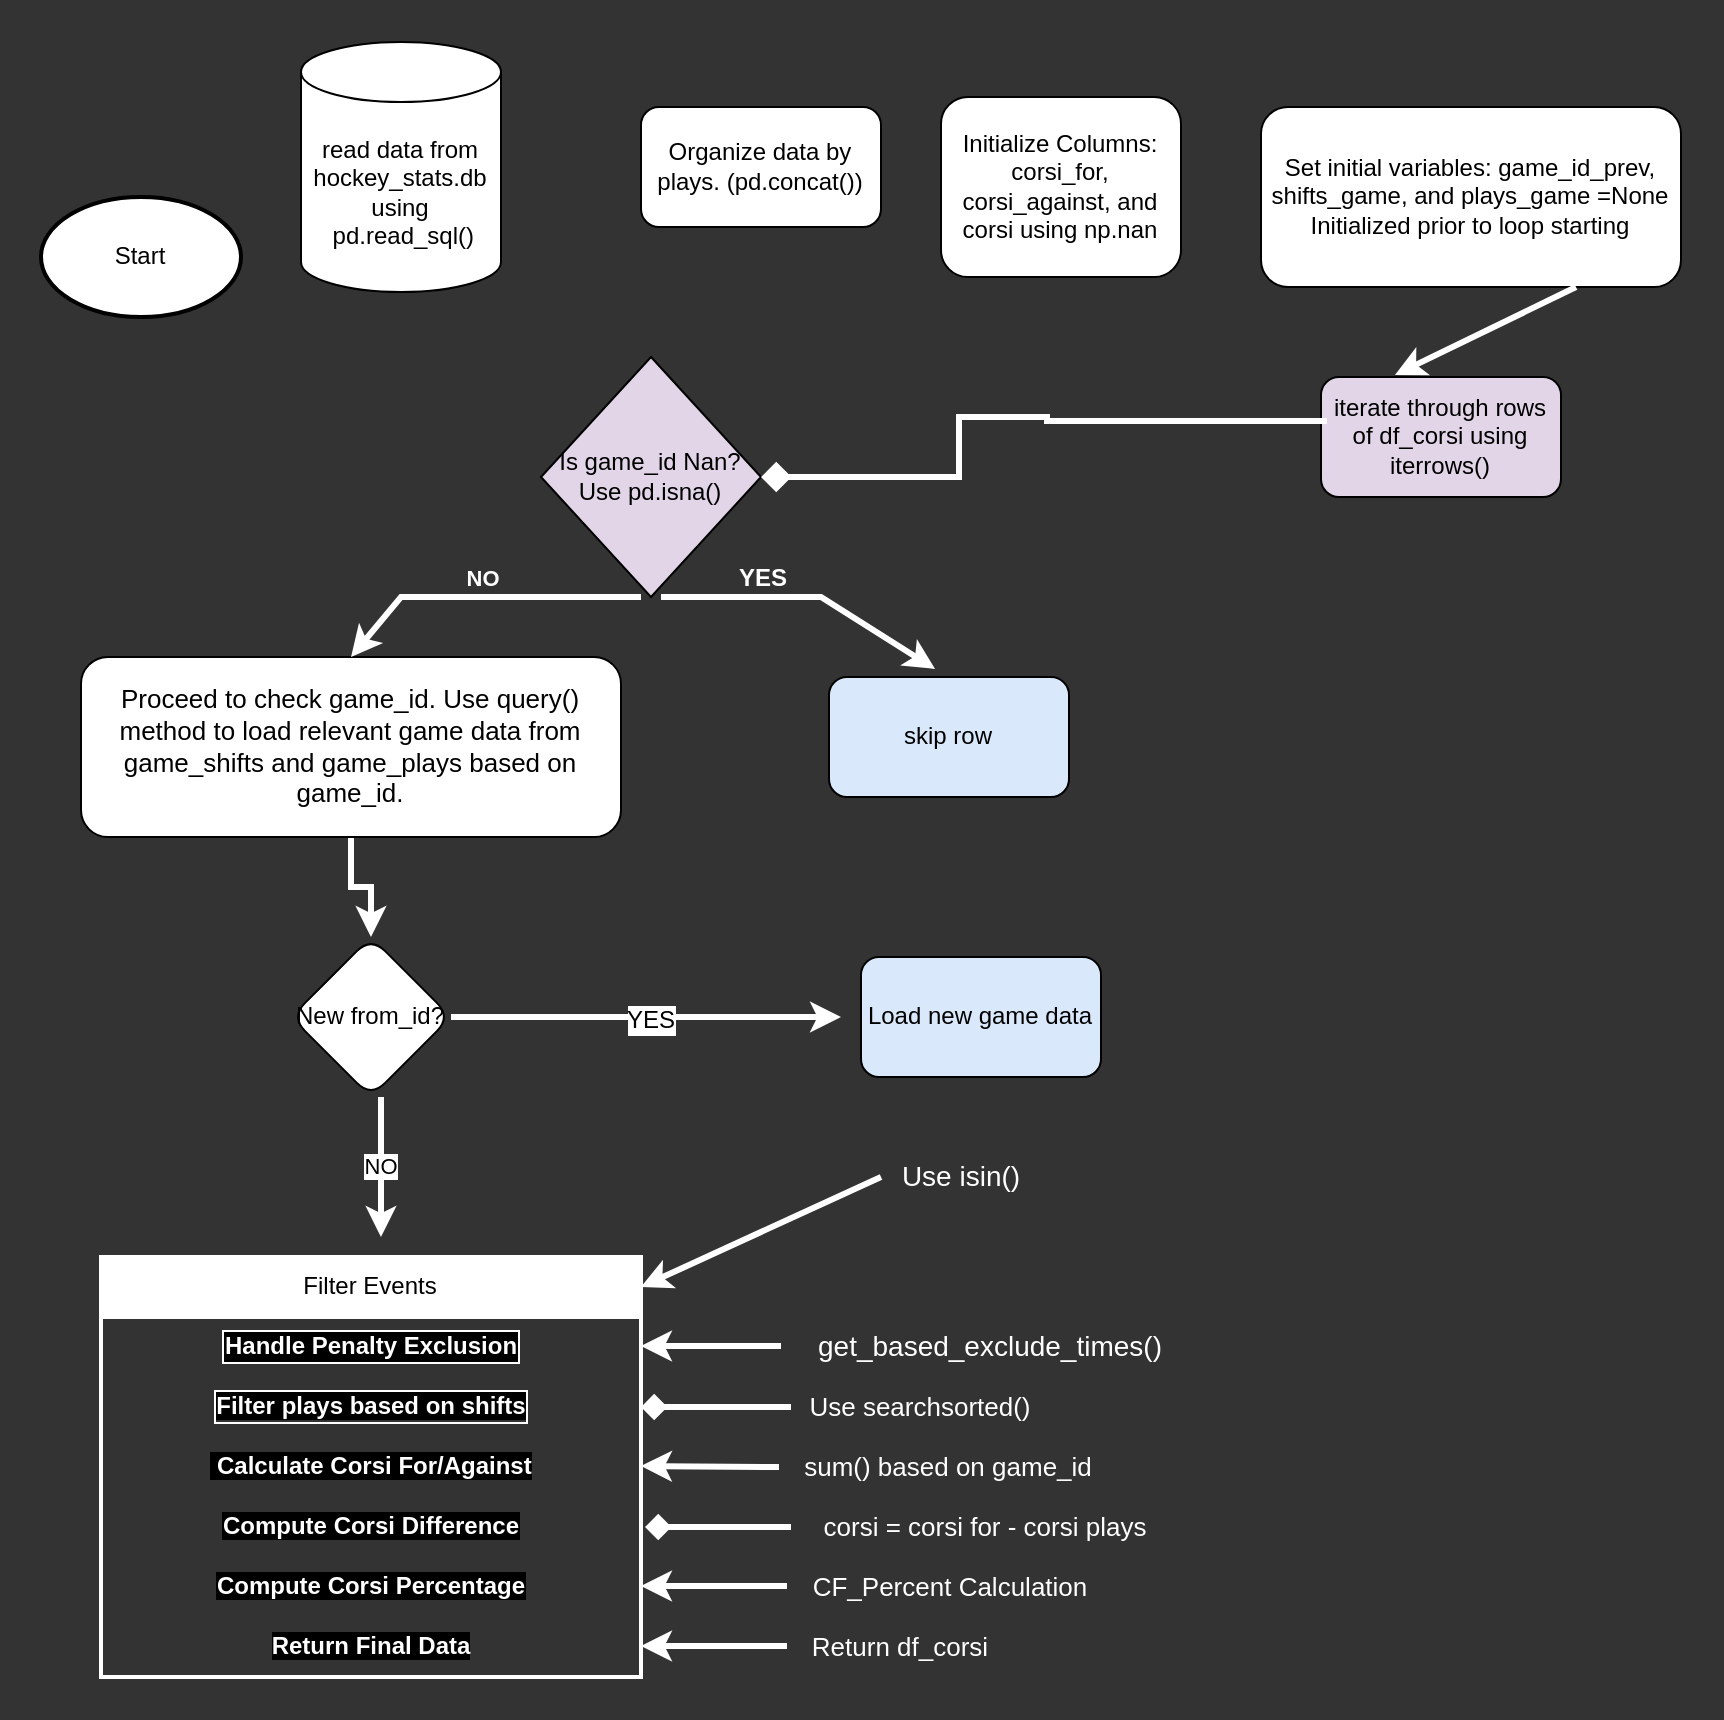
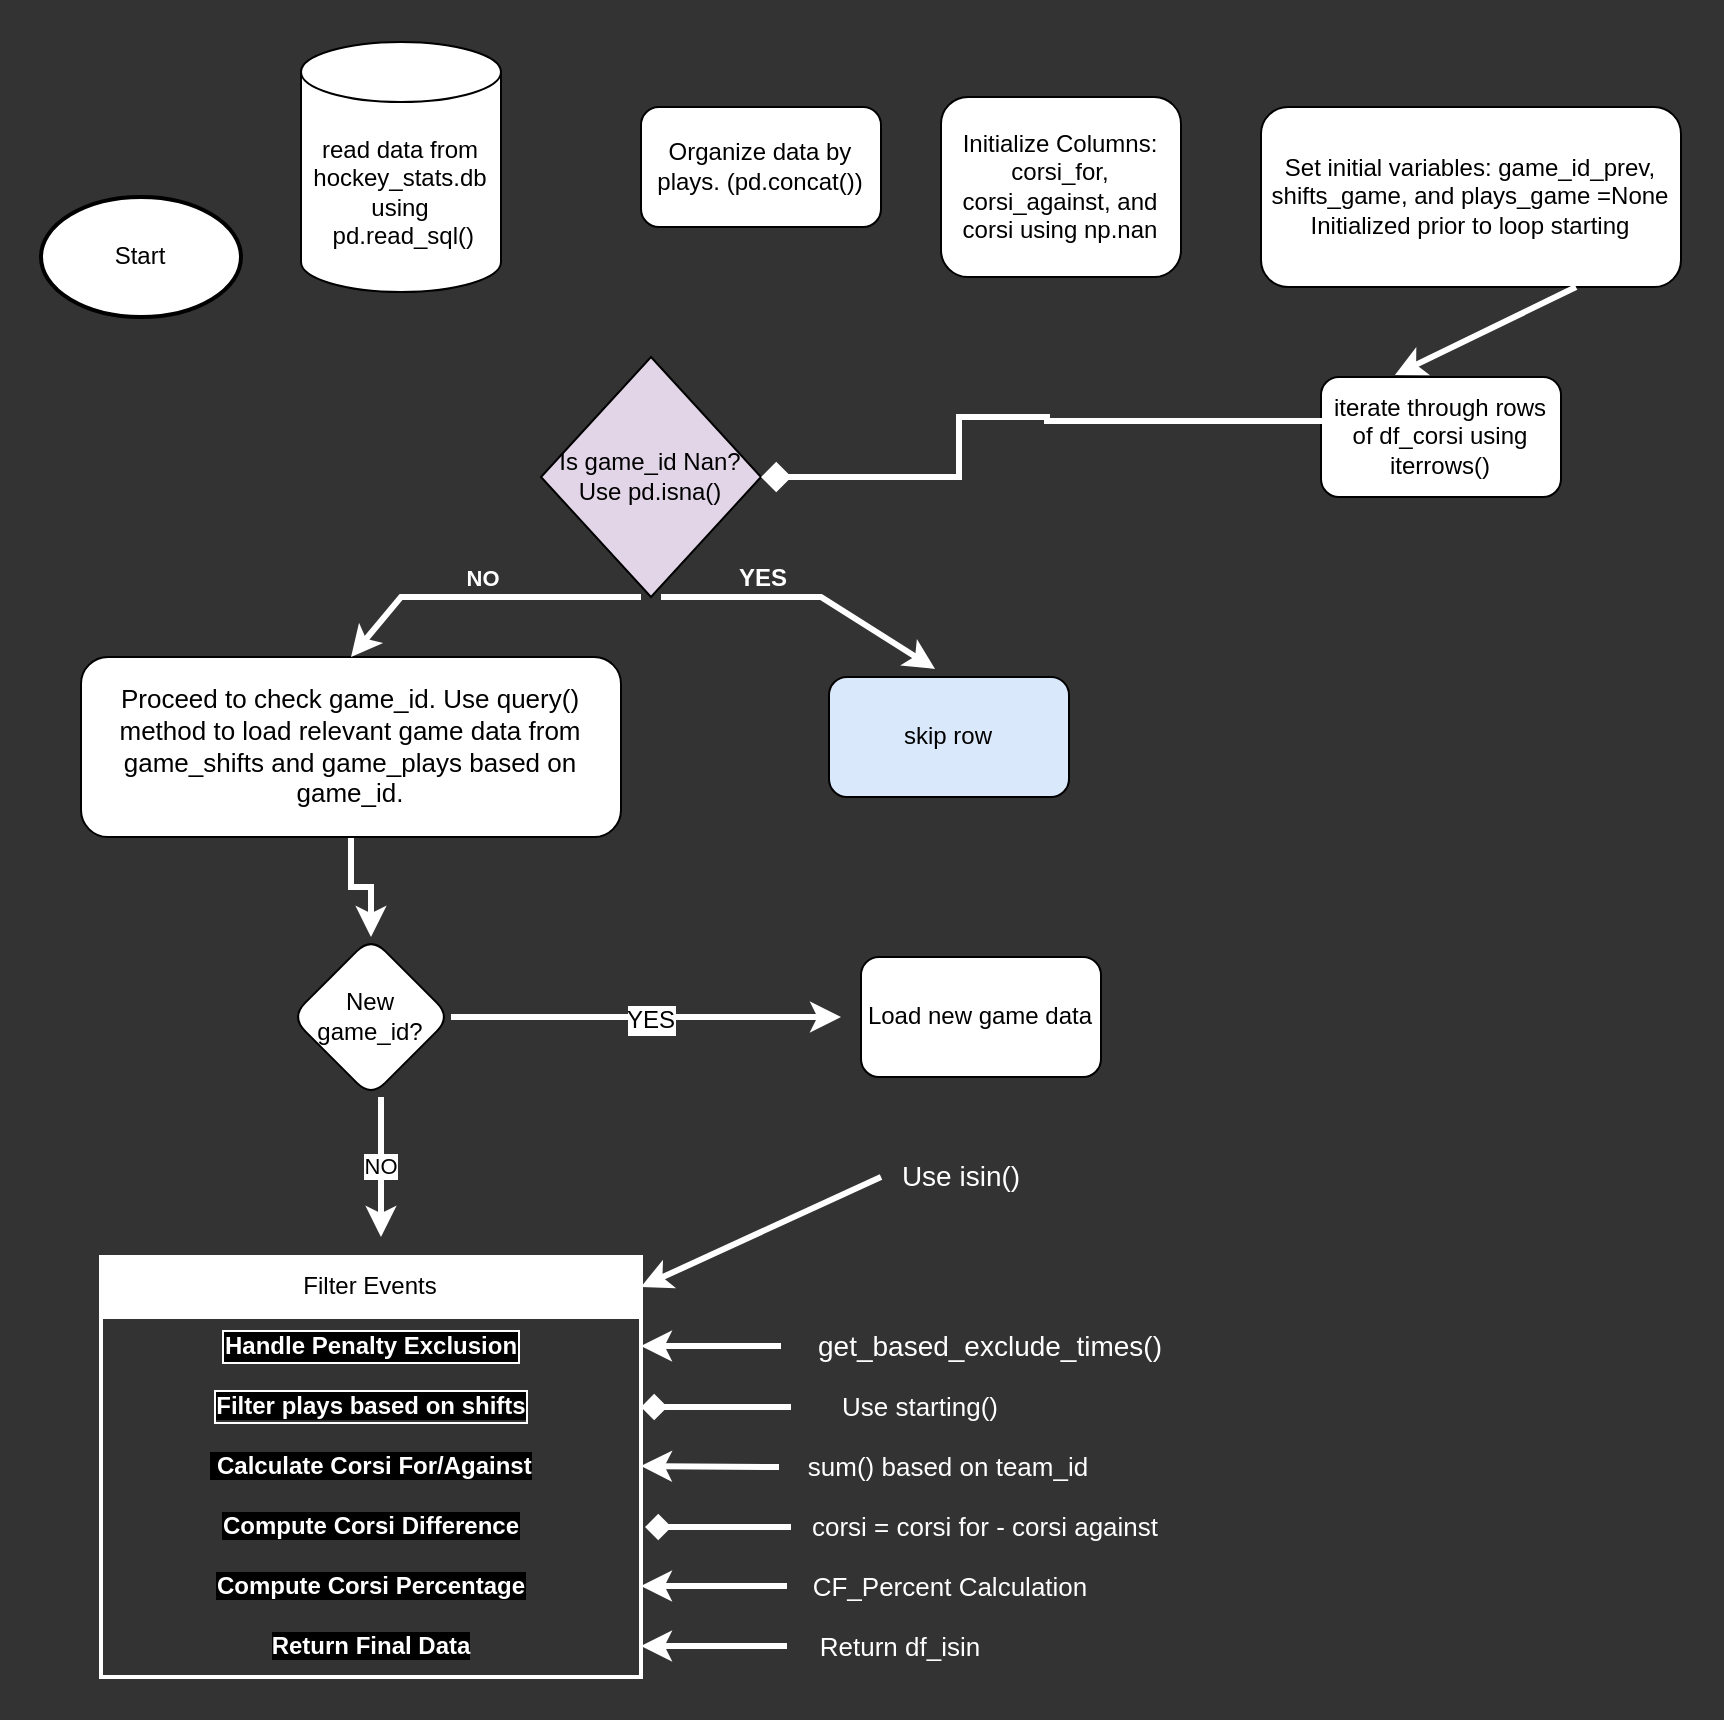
- <mxCell id="6" value="iterate through rows of df_corsi using iterrows()" style="rounded=1;whiteSpace=wrap;html=1;labelBackgroundColor=none;fillColor=#e1d5e7;" parent="1" vertex="1"><mxGeometry x="660" y="188" width="120" height="60" as="geometry" /></mxCell>
+ <mxCell id="6" value="iterate through rows of df_corsi using iterrows()" style="rounded=1;whiteSpace=wrap;html=1;labelBackgroundColor=none;" parent="1" vertex="1"><mxGeometry x="660" y="188" width="120" height="60" as="geometry" /></mxCell>
- <mxCell id="11" value="New from_id?" style="rhombus;whiteSpace=wrap;html=1;rounded=1;labelBackgroundColor=none;" parent="1" vertex="1"><mxGeometry x="145" y="468" width="80" height="80" as="geometry" /></mxCell>
+ <mxCell id="11" value="New game_id?" style="rhombus;whiteSpace=wrap;html=1;rounded=1;labelBackgroundColor=none;" parent="1" vertex="1"><mxGeometry x="145" y="468" width="80" height="80" as="geometry" /></mxCell>
- <mxCell id="12" value="Load new game data" style="rounded=1;whiteSpace=wrap;html=1;labelBackgroundColor=none;fillColor=#dae8fc;" parent="1" vertex="1"><mxGeometry x="430" y="478" width="120" height="60" as="geometry" /></mxCell>
+ <mxCell id="12" value="Load new game data" style="rounded=1;whiteSpace=wrap;html=1;labelBackgroundColor=none;" parent="1" vertex="1"><mxGeometry x="430" y="478" width="120" height="60" as="geometry" /></mxCell>
- <mxCell id="33" value="&lt;font style=&quot;font-size: 13px;&quot; color=&quot;#ffffff&quot;&gt;Use&amp;nbsp;&lt;/font&gt;&lt;font size=&quot;2&quot; color=&quot;#ffffff&quot;&gt;&lt;span style=&quot;caret-color: rgb(255, 255, 255);&quot;&gt;searchsorted()&lt;/span&gt;&lt;/font&gt;" style="text;html=1;align=center;verticalAlign=middle;whiteSpace=wrap;rounded=0;" parent="1" vertex="1"><mxGeometry x="395" y="688" width="130" height="30" as="geometry" /></mxCell>
+ <mxCell id="33" value="&lt;font style=&quot;font-size: 13px;&quot; color=&quot;#ffffff&quot;&gt;Use&amp;nbsp;&lt;/font&gt;&lt;font size=&quot;2&quot; color=&quot;#ffffff&quot;&gt;&lt;span style=&quot;caret-color: rgb(255, 255, 255);&quot;&gt;starting()&lt;/span&gt;&lt;/font&gt;" style="text;html=1;align=center;verticalAlign=middle;whiteSpace=wrap;rounded=0;" parent="1" vertex="1"><mxGeometry x="395" y="688" width="130" height="30" as="geometry" /></mxCell>
- <mxCell id="35" value="&lt;font style=&quot;font-size: 13px;&quot; color=&quot;#ffffff&quot;&gt;sum() based on game_id&lt;/font&gt;" style="text;html=1;align=center;verticalAlign=middle;whiteSpace=wrap;rounded=0;" parent="1" vertex="1"><mxGeometry x="389" y="718" width="170" height="30" as="geometry" /></mxCell>
+ <mxCell id="35" value="&lt;font style=&quot;font-size: 13px;&quot; color=&quot;#ffffff&quot;&gt;sum() based on team_id&lt;/font&gt;" style="text;html=1;align=center;verticalAlign=middle;whiteSpace=wrap;rounded=0;" parent="1" vertex="1"><mxGeometry x="389" y="718" width="170" height="30" as="geometry" /></mxCell>
- <mxCell id="38" value="&lt;font style=&quot;font-size: 13px;&quot; color=&quot;#ffffff&quot;&gt;corsi = corsi for - corsi plays&lt;/font&gt;" style="text;html=1;align=center;verticalAlign=middle;whiteSpace=wrap;rounded=0;" vertex="1" parent="1"><mxGeometry x="395" y="748" width="195" height="30" as="geometry" /></mxCell>
+ <mxCell id="38" value="&lt;font style=&quot;font-size: 13px;&quot; color=&quot;#ffffff&quot;&gt;corsi = corsi for - corsi against&lt;/font&gt;" style="text;html=1;align=center;verticalAlign=middle;whiteSpace=wrap;rounded=0;" vertex="1" parent="1"><mxGeometry x="395" y="748" width="195" height="30" as="geometry" /></mxCell>
- <mxCell id="41" value="&lt;font color=&quot;#ffffff&quot; style=&quot;font-size: 13px;&quot;&gt;Return df_corsi&lt;/font&gt;" style="text;html=1;align=center;verticalAlign=middle;whiteSpace=wrap;rounded=0;" vertex="1" parent="1"><mxGeometry x="390" y="808" width="120" height="30" as="geometry" /></mxCell>
+ <mxCell id="41" value="&lt;font color=&quot;#ffffff&quot; style=&quot;font-size: 13px;&quot;&gt;Return df_isin&lt;/font&gt;" style="text;html=1;align=center;verticalAlign=middle;whiteSpace=wrap;rounded=0;" vertex="1" parent="1"><mxGeometry x="390" y="808" width="120" height="30" as="geometry" /></mxCell>
